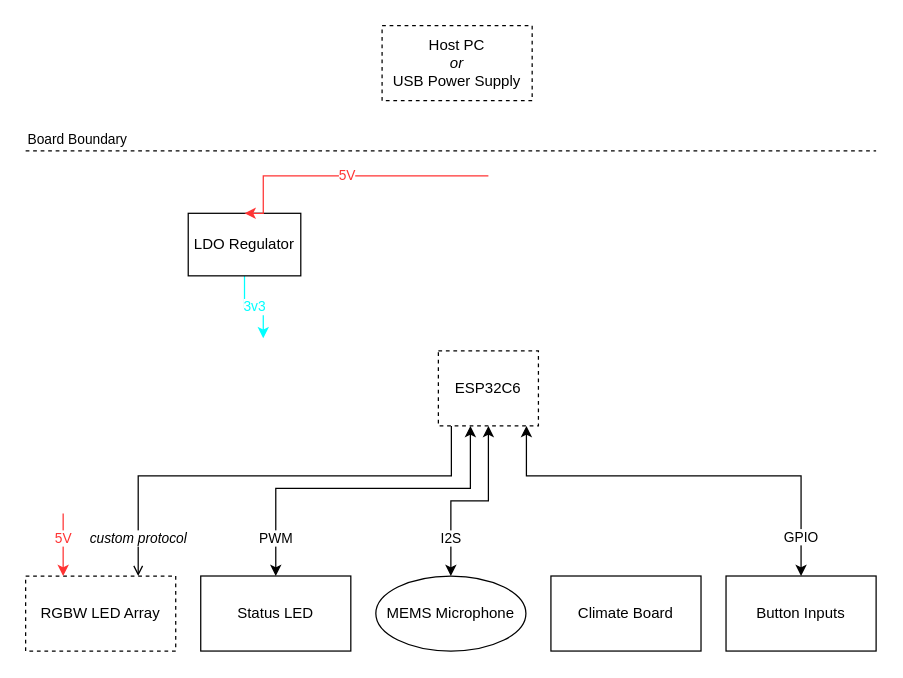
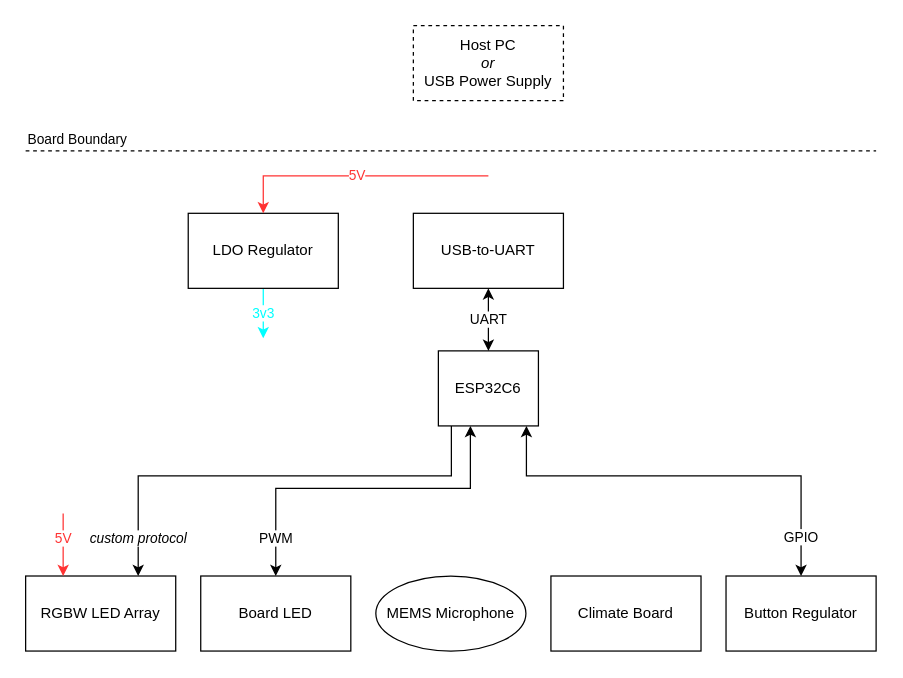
- <mxCell id="18" value="Host PC&lt;br&gt;&lt;i&gt;or&lt;/i&gt;&lt;br&gt;USB Power Supply" style="rounded=0;whiteSpace=wrap;html=1;dashed=1;" vertex="1" parent="1"><mxGeometry x="305" y="20" width="120" height="60" as="geometry" /></mxCell>
+ <mxCell id="18" value="Host PC&lt;br&gt;&lt;i&gt;or&lt;/i&gt;&lt;br&gt;USB Power Supply" style="rounded=0;whiteSpace=wrap;html=1;dashed=1;" vertex="1" parent="1"><mxGeometry x="330" y="20" width="120" height="60" as="geometry" /></mxCell>
- <mxCell id="13" value="LDO Regulator" style="rounded=0;whiteSpace=wrap;html=1;" vertex="1" parent="1"><mxGeometry x="150" y="170" width="90" height="50" as="geometry" /></mxCell>
+ <mxCell id="13" value="LDO Regulator" style="rounded=0;whiteSpace=wrap;html=1;" vertex="1" parent="1"><mxGeometry x="150" y="170" width="120" height="60" as="geometry" /></mxCell>
+ <mxCell id="11" value="USB-to-UART" style="rounded=0;whiteSpace=wrap;html=1;" vertex="1" parent="1"><mxGeometry x="330" y="170" width="120" height="60" as="geometry" /></mxCell>
+ <mxCell id="10" value="UART" style="edgeStyle=orthogonalEdgeStyle;rounded=0;orthogonalLoop=1;jettySize=auto;html=1;exitX=0.5;exitY=1;exitDx=0;exitDy=0;entryX=0.5;entryY=0;entryDx=0;entryDy=0;startArrow=classic;startFill=1;entryPerimeter=0;" edge="1" parent="1" source="11" target="7"><mxGeometry relative="1" as="geometry" /></mxCell>
- <mxCell id="7" value="ESP32C6" style="rounded=0;whiteSpace=wrap;html=1;points=[[0,0,0,0,0],[0,0.25,0,0,0],[0,0.5,0,0,0],[0,0.75,0,0,0],[0,1,0,0,0],[0.13,1,0,0,0],[0.25,0,0,0,0],[0.32,1,0,0,0],[0.5,0,0,0,0],[0.5,1,0,0,0],[0.7,1,0,0,0],[0.75,0,0,0,0],[0.88,1,0,0,0],[1,0,0,0,0],[1,0.25,0,0,0],[1,0.5,0,0,0],[1,0.75,0,0,0],[1,1,0,0,0]];dashed=1;" vertex="1" parent="1"><mxGeometry x="350" y="280" width="80" height="60" as="geometry" /></mxCell>
+ <mxCell id="7" value="ESP32C6" style="rounded=0;whiteSpace=wrap;html=1;points=[[0,0,0,0,0],[0,0.25,0,0,0],[0,0.5,0,0,0],[0,0.75,0,0,0],[0,1,0,0,0],[0.13,1,0,0,0],[0.25,0,0,0,0],[0.32,1,0,0,0],[0.5,0,0,0,0],[0.5,1,0,0,0],[0.7,1,0,0,0],[0.75,0,0,0,0],[0.88,1,0,0,0],[1,0,0,0,0],[1,0.25,0,0,0],[1,0.5,0,0,0],[1,0.75,0,0,0],[1,1,0,0,0]];" vertex="1" parent="1"><mxGeometry x="350" y="280" width="80" height="60" as="geometry" /></mxCell>
- <mxCell id="3" value="I2S" style="edgeStyle=orthogonalEdgeStyle;rounded=0;orthogonalLoop=1;jettySize=auto;html=1;exitX=0.5;exitY=1;exitDx=0;exitDy=0;startArrow=classic;startFill=1;endArrow=classic;endFill=1;exitPerimeter=0;entryX=0.5;entryY=0;entryDx=0;entryDy=0;" edge="1" parent="1" source="7" target="8"><mxGeometry x="0.6" relative="1" as="geometry"><Array as="points"><mxPoint x="390" y="400" /><mxPoint x="360" y="400" /></Array><mxPoint as="offset" /></mxGeometry></mxCell>
- <mxCell id="2" value="&lt;i&gt;custom protocol&lt;/i&gt;" style="edgeStyle=orthogonalEdgeStyle;rounded=0;orthogonalLoop=1;jettySize=auto;html=1;exitX=0.13;exitY=1;exitDx=0;exitDy=0;entryX=0.75;entryY=0;entryDx=0;entryDy=0;startArrow=none;startFill=0;endArrow=open;endFill=1;exitPerimeter=0;" edge="1" parent="1" source="7" target="9"><mxGeometry x="0.838" relative="1" as="geometry"><Array as="points"><mxPoint x="360" y="380" /><mxPoint x="110" y="380" /></Array><mxPoint as="offset" /></mxGeometry></mxCell>
+ <mxCell id="2" value="&lt;i&gt;custom protocol&lt;/i&gt;" style="edgeStyle=orthogonalEdgeStyle;rounded=0;orthogonalLoop=1;jettySize=auto;html=1;exitX=0.13;exitY=1;exitDx=0;exitDy=0;entryX=0.75;entryY=0;entryDx=0;entryDy=0;startArrow=none;startFill=0;endArrow=classic;endFill=1;exitPerimeter=0;" edge="1" parent="1" source="7" target="9"><mxGeometry x="0.838" relative="1" as="geometry"><Array as="points"><mxPoint x="360" y="380" /><mxPoint x="110" y="380" /></Array><mxPoint as="offset" /></mxGeometry></mxCell>
- <mxCell id="9" value="RGBW LED Array" style="rounded=0;whiteSpace=wrap;html=1;dashed=1;" vertex="1" parent="1"><mxGeometry x="20" y="460" width="120" height="60" as="geometry" /></mxCell>
+ <mxCell id="9" value="RGBW LED Array" style="rounded=0;whiteSpace=wrap;html=1;" vertex="1" parent="1"><mxGeometry x="20" y="460" width="120" height="60" as="geometry" /></mxCell>
- <mxCell id="15" value="Status LED" style="rounded=0;whiteSpace=wrap;html=1;" vertex="1" parent="1"><mxGeometry x="160" y="460" width="120" height="60" as="geometry" /></mxCell>
+ <mxCell id="15" value="Board LED" style="rounded=0;whiteSpace=wrap;html=1;" vertex="1" parent="1"><mxGeometry x="160" y="460" width="120" height="60" as="geometry" /></mxCell>
- <mxCell id="14" value="Button Inputs" style="rounded=0;whiteSpace=wrap;html=1;" vertex="1" parent="1"><mxGeometry x="580" y="460" width="120" height="60" as="geometry" /></mxCell>
+ <mxCell id="14" value="Button Regulator" style="rounded=0;whiteSpace=wrap;html=1;" vertex="1" parent="1"><mxGeometry x="580" y="460" width="120" height="60" as="geometry" /></mxCell>
